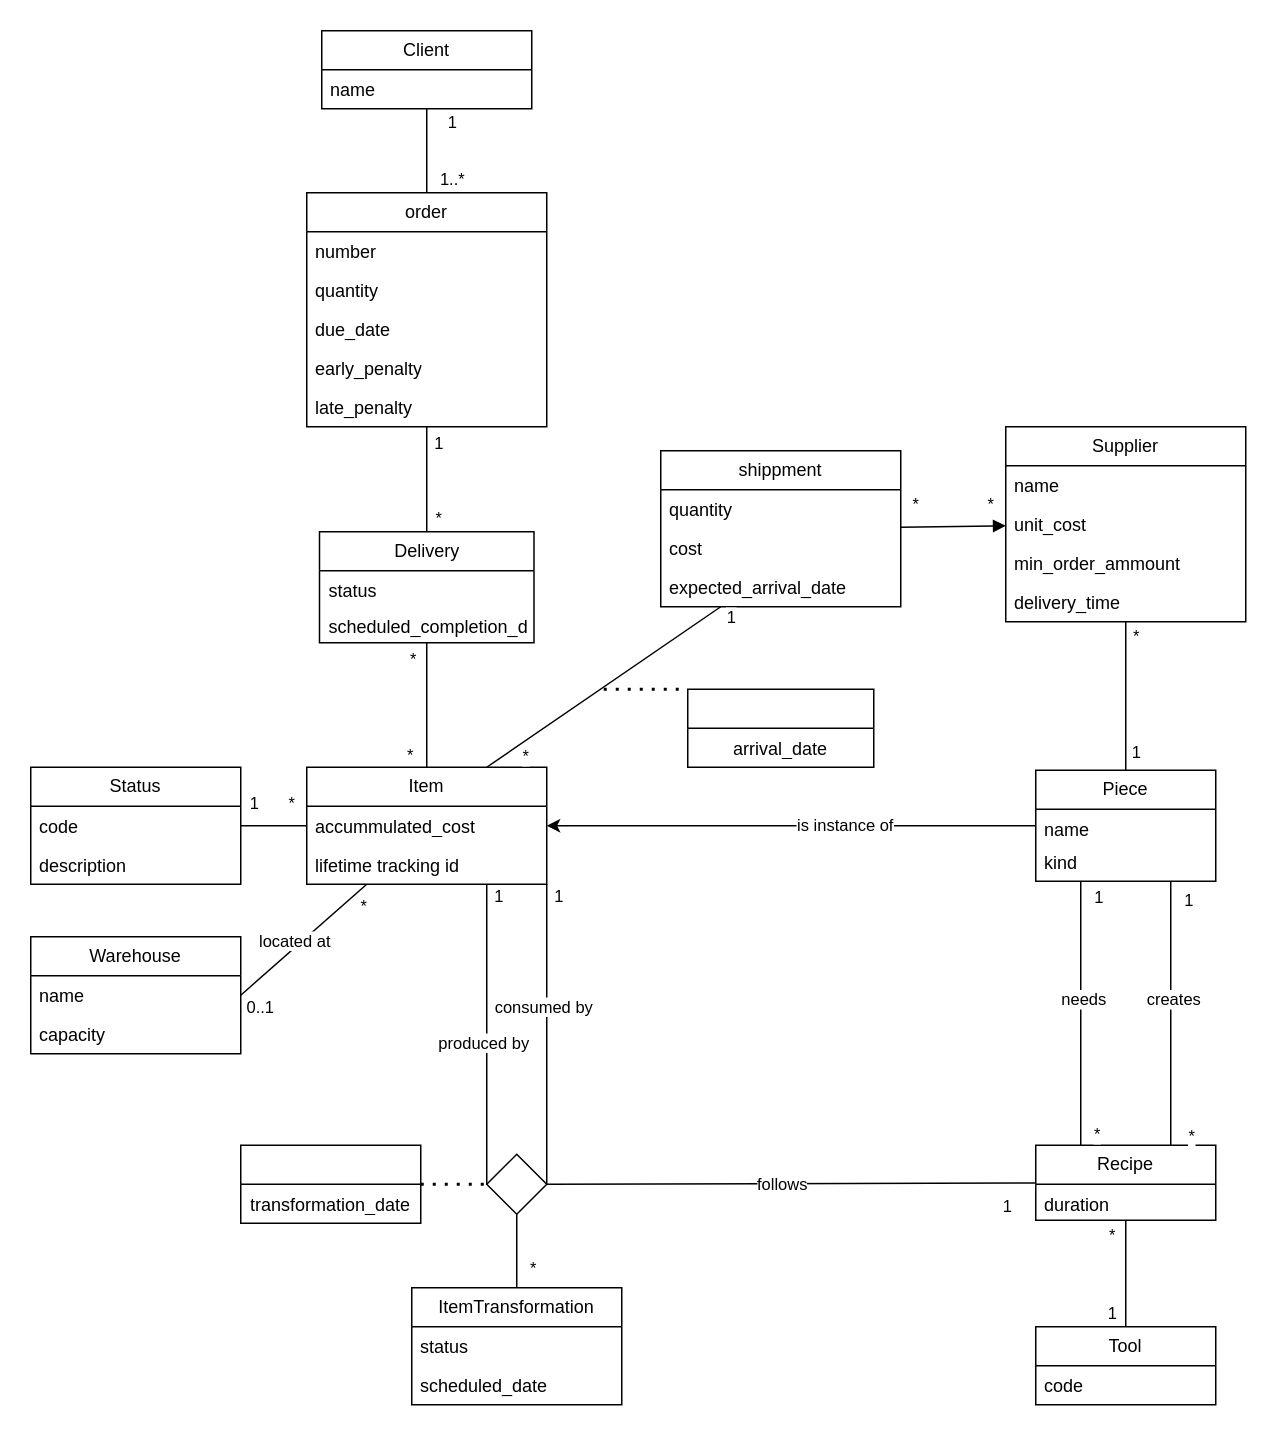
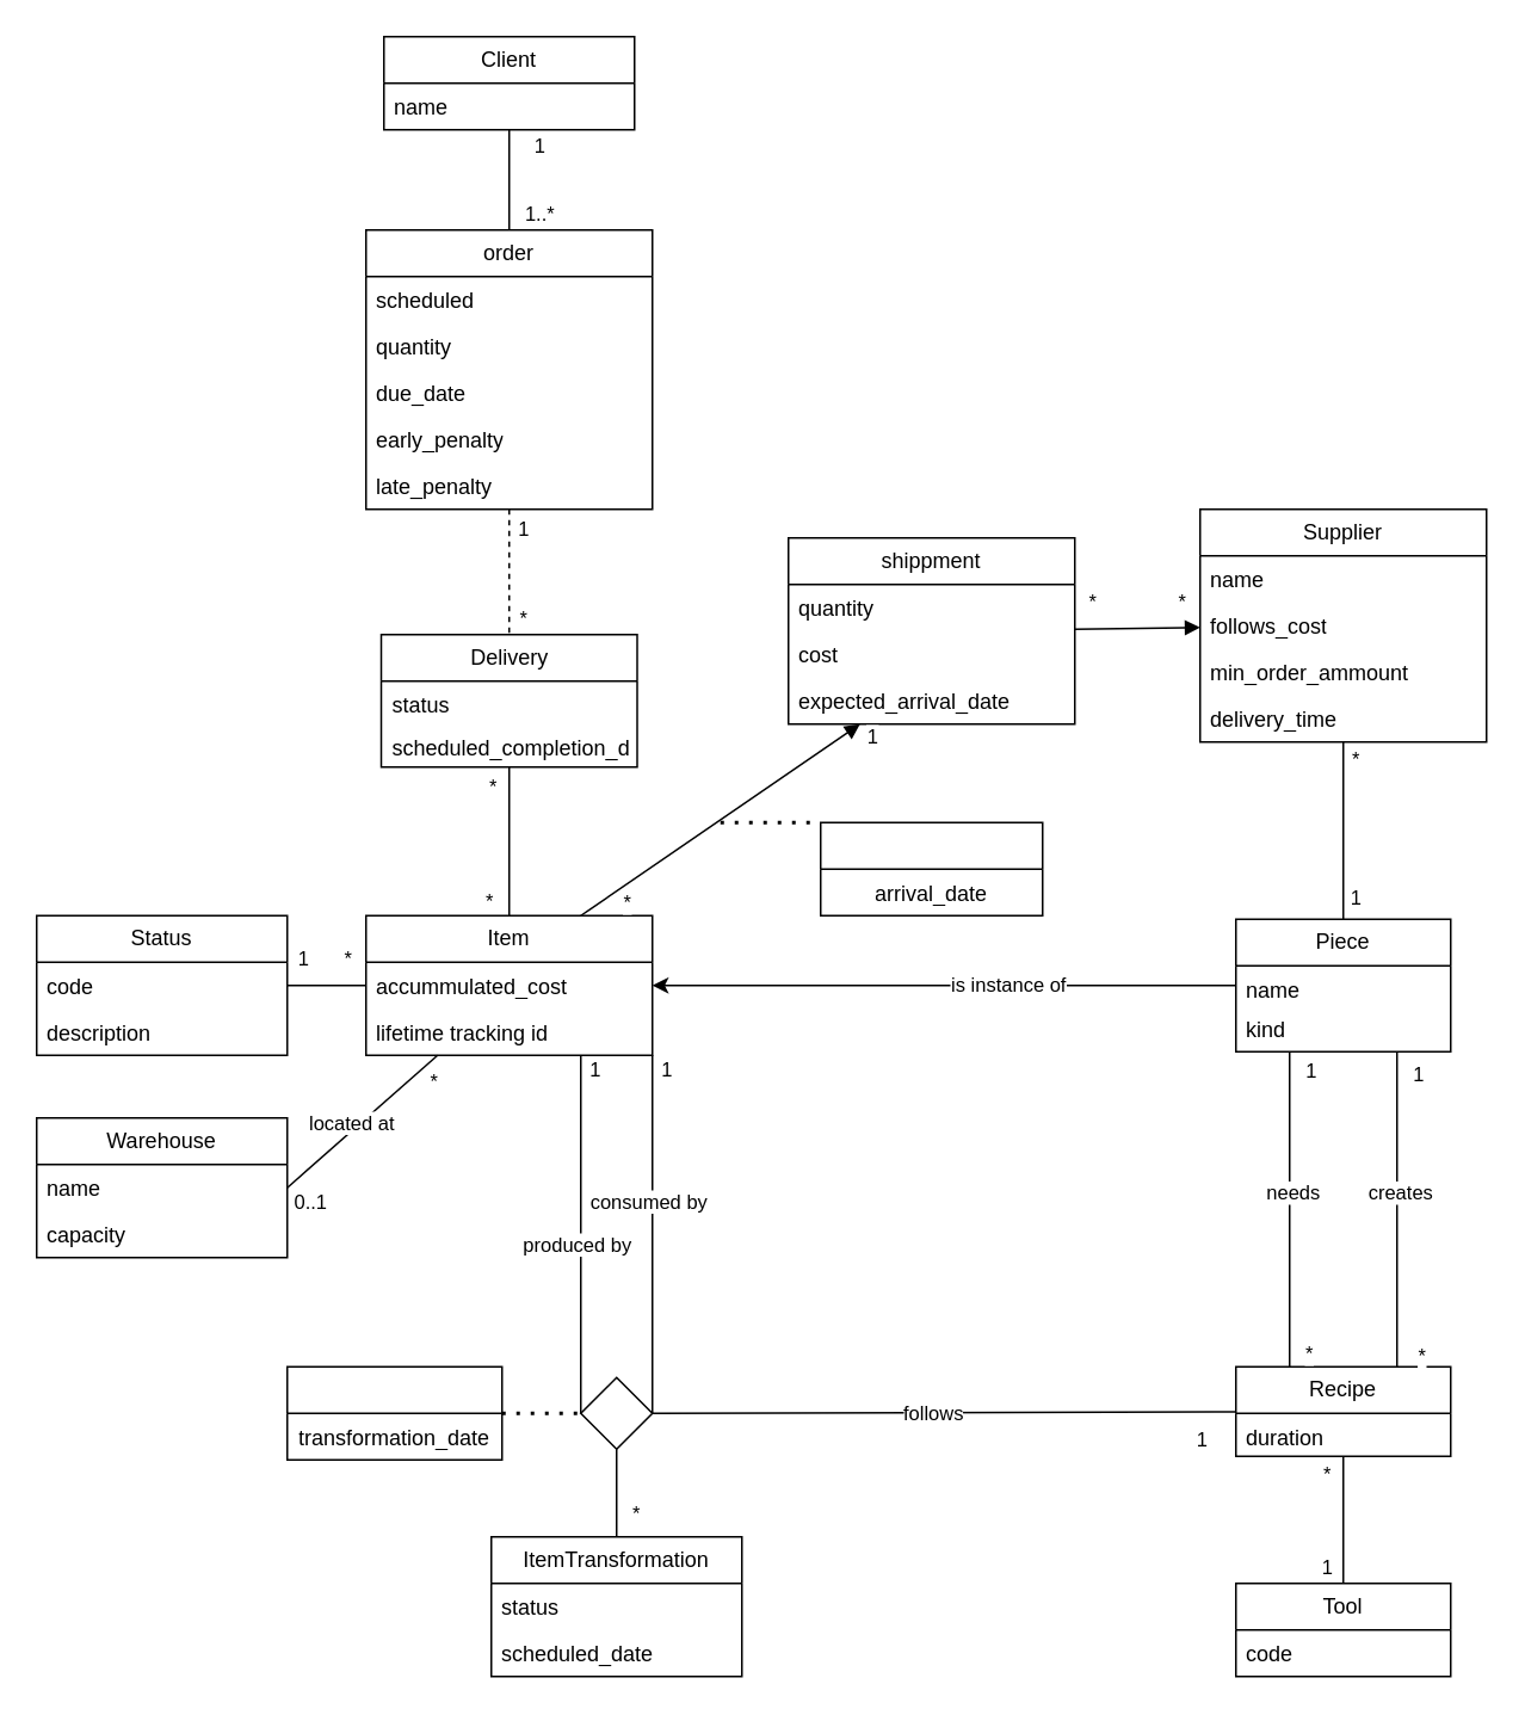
- <mxCell id="8" value="number&lt;br&gt;&lt;div&gt;&lt;br&gt;&lt;/div&gt;" style="text;strokeColor=none;fillColor=none;align=left;verticalAlign=top;spacingLeft=4;spacingRight=4;overflow=hidden;rotatable=0;points=[[0,0.5],[1,0.5]];portConstraint=eastwest;whiteSpace=wrap;html=1;" vertex="1" parent="7"><mxGeometry y="26" width="160" height="26" as="geometry" /></mxCell>
+ <mxCell id="8" value="scheduled&lt;br&gt;&lt;div&gt;&lt;br&gt;&lt;/div&gt;" style="text;strokeColor=none;fillColor=none;align=left;verticalAlign=top;spacingLeft=4;spacingRight=4;overflow=hidden;rotatable=0;points=[[0,0.5],[1,0.5]];portConstraint=eastwest;whiteSpace=wrap;html=1;" vertex="1" parent="7"><mxGeometry y="26" width="160" height="26" as="geometry" /></mxCell>
- <mxCell id="94" value="" style="endArrow=none;html=1;rounded=0;entryX=0.5;entryY=0;entryDx=0;entryDy=0;" edge="1" parent="1" source="7" target="63"><mxGeometry width="50" height="50" relative="1" as="geometry"><mxPoint x="355.5" y="344" as="sourcePoint" /><mxPoint x="405.5" y="294" as="targetPoint" /></mxGeometry></mxCell>
+ <mxCell id="94" value="" style="endArrow=none;html=1;rounded=0;entryX=0.5;entryY=0;entryDx=0;entryDy=0;dashed=1;" edge="1" parent="1" source="7" target="63"><mxGeometry width="50" height="50" relative="1" as="geometry"><mxPoint x="355.5" y="344" as="sourcePoint" /><mxPoint x="405.5" y="294" as="targetPoint" /></mxGeometry></mxCell>
- <mxCell id="38" value="&lt;div&gt;unit_cost&lt;/div&gt;" style="text;strokeColor=none;fillColor=none;align=left;verticalAlign=top;spacingLeft=4;spacingRight=4;overflow=hidden;rotatable=0;points=[[0,0.5],[1,0.5]];portConstraint=eastwest;whiteSpace=wrap;html=1;" vertex="1" parent="36"><mxGeometry y="52" width="160" height="26" as="geometry" /></mxCell>
+ <mxCell id="38" value="&lt;div&gt;follows_cost&lt;/div&gt;" style="text;strokeColor=none;fillColor=none;align=left;verticalAlign=top;spacingLeft=4;spacingRight=4;overflow=hidden;rotatable=0;points=[[0,0.5],[1,0.5]];portConstraint=eastwest;whiteSpace=wrap;html=1;" vertex="1" parent="36"><mxGeometry y="52" width="160" height="26" as="geometry" /></mxCell>
- <mxCell id="51" value="" style="endArrow=none;html=1;rounded=0;entryX=0.25;entryY=1;entryDx=0;entryDy=0;exitX=0.75;exitY=0;exitDx=0;exitDy=0;" edge="1" parent="1" source="23" target="44"><mxGeometry width="50" height="50" relative="1" as="geometry"><mxPoint x="510" y="464" as="sourcePoint" /><mxPoint x="462" y="400" as="targetPoint" /></mxGeometry></mxCell>
+ <mxCell id="51" value="" style="endArrow=block;html=1;rounded=0;entryX=0.25;entryY=1;entryDx=0;entryDy=0;exitX=0.75;exitY=0;exitDx=0;exitDy=0;" edge="1" parent="1" source="23" target="44"><mxGeometry width="50" height="50" relative="1" as="geometry"><mxPoint x="510" y="464" as="sourcePoint" /><mxPoint x="462" y="400" as="targetPoint" /></mxGeometry></mxCell>
